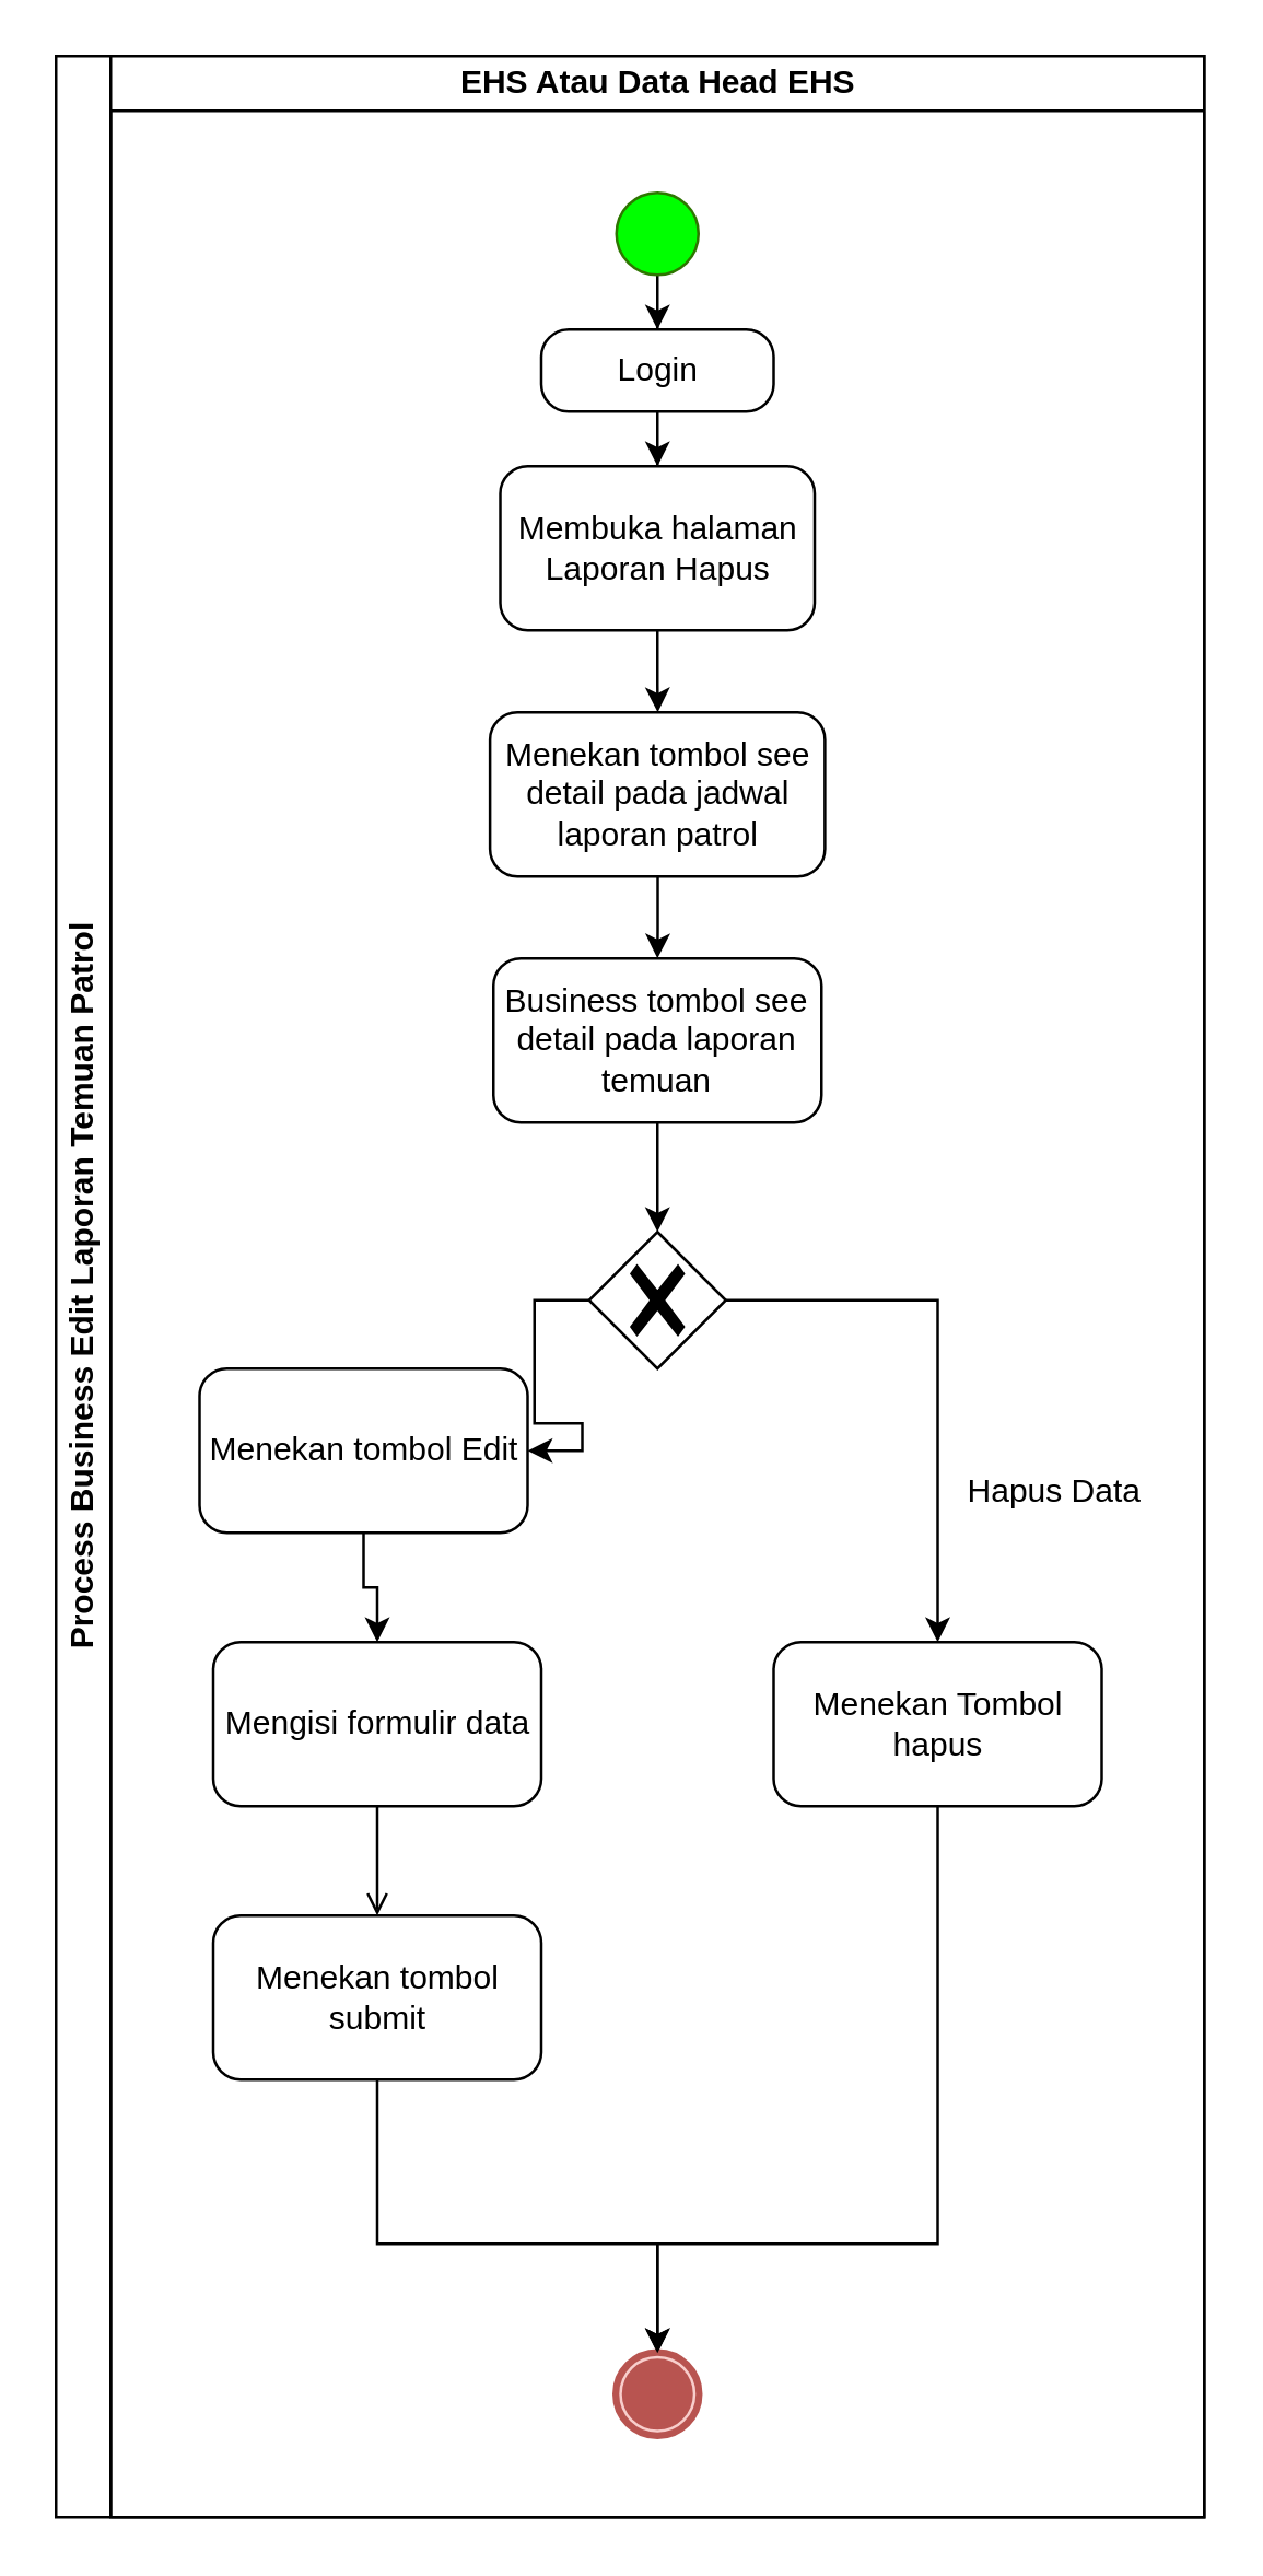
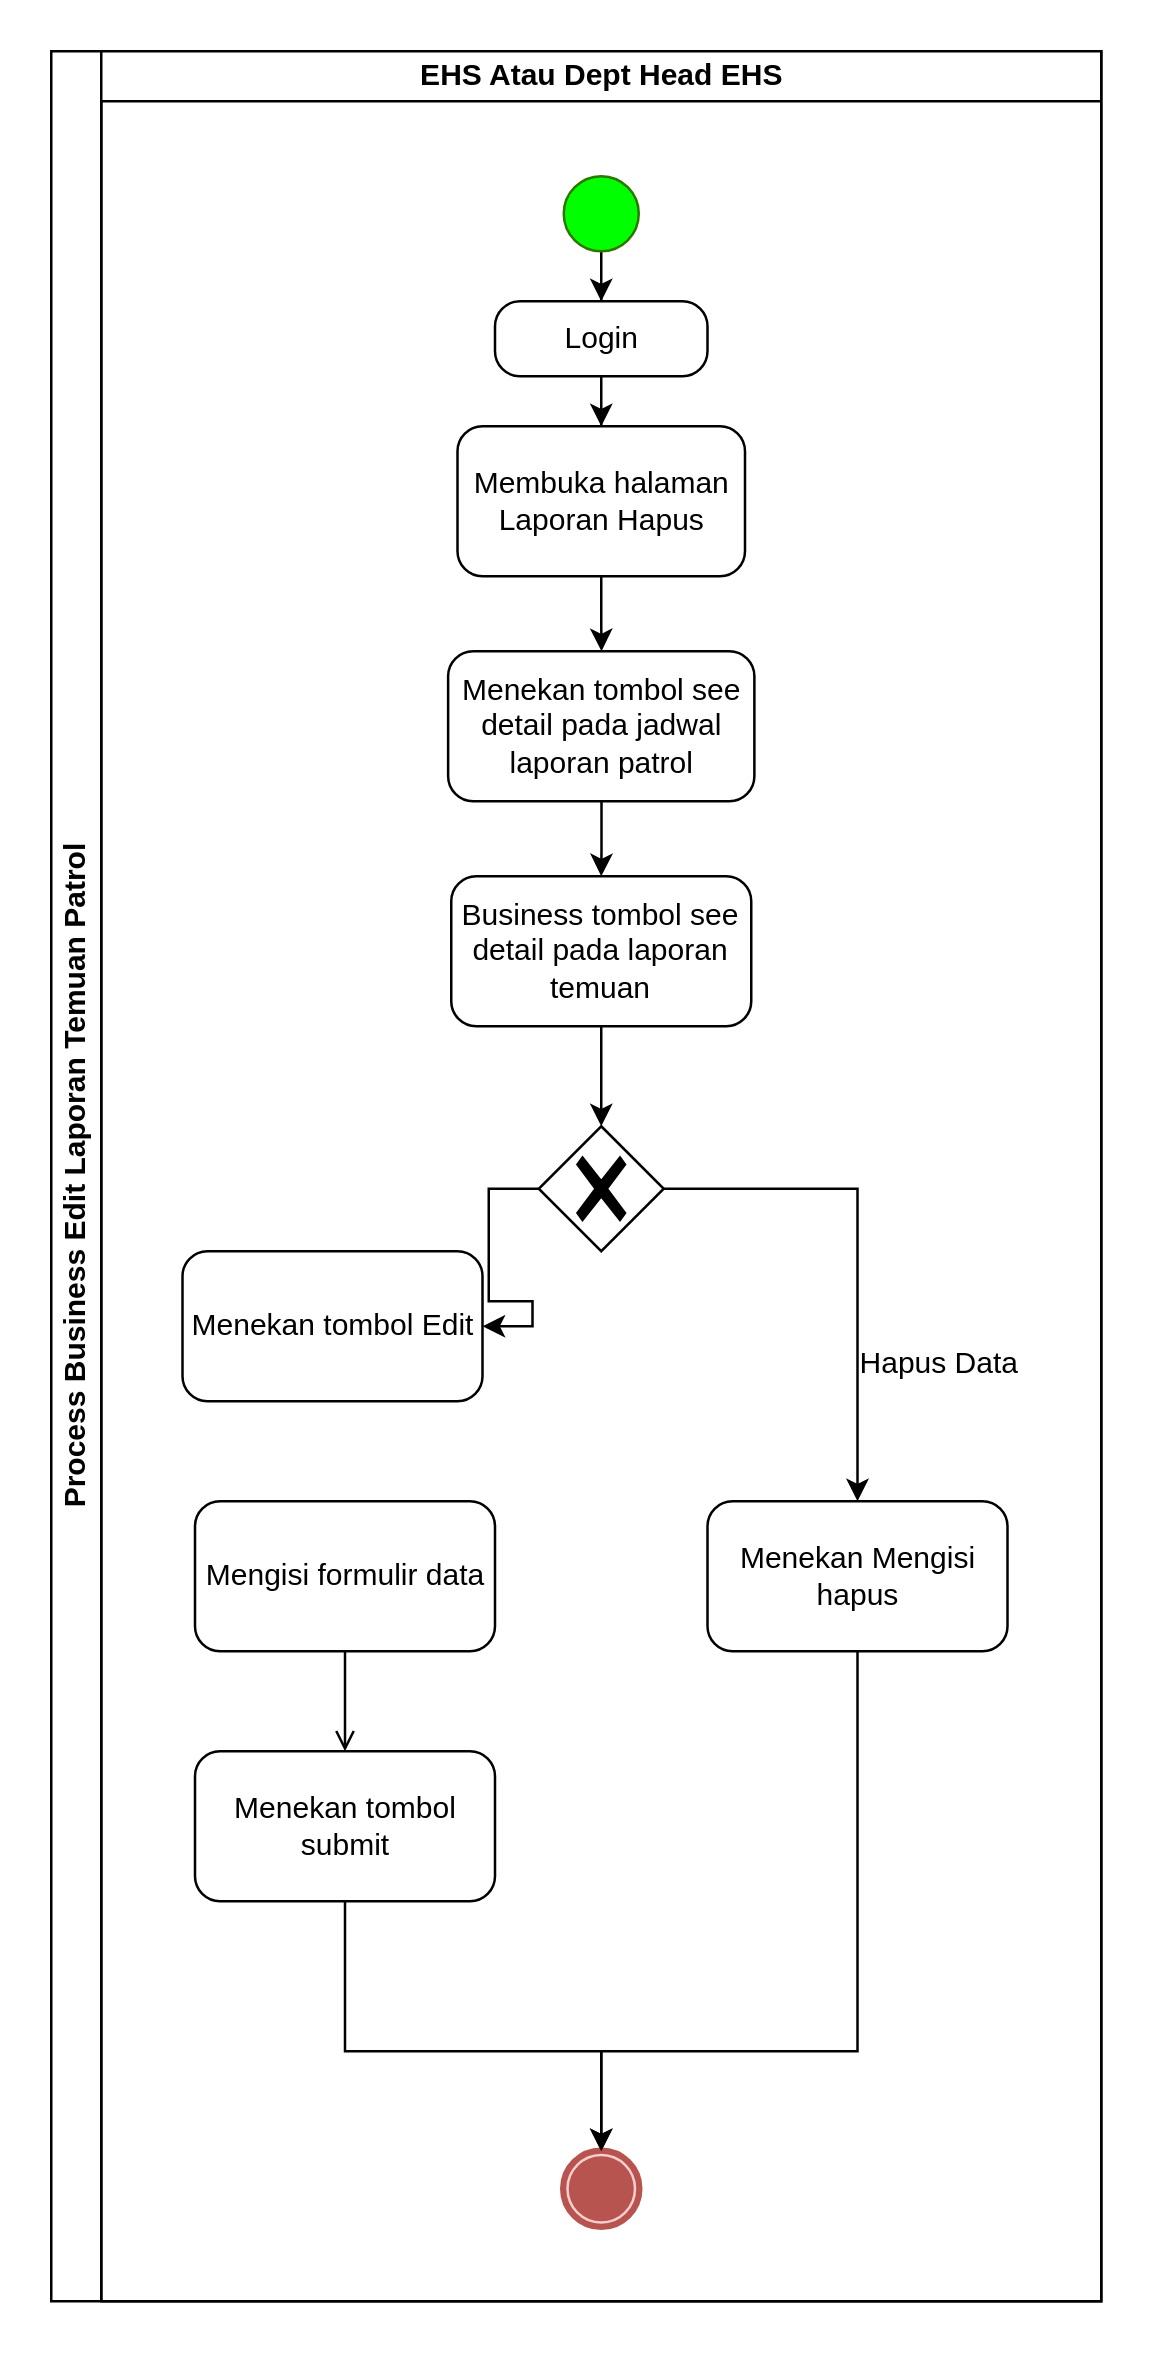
- <mxCell id="3" value="EHS Atau Data Head EHS" style="swimlane;html=1;startSize=20;" vertex="1" parent="2"><mxGeometry x="20" width="400" height="900" as="geometry"><mxRectangle x="20" width="40" height="480" as="alternateBounds" /></mxGeometry></mxCell>
+ <mxCell id="3" value="EHS Atau Dept Head EHS" style="swimlane;html=1;startSize=20;" vertex="1" parent="2"><mxGeometry x="20" width="400" height="900" as="geometry"><mxRectangle x="20" width="40" height="480" as="alternateBounds" /></mxGeometry></mxCell>
- <mxCell id="22" value="Hapus Data" style="text;html=1;align=center;verticalAlign=middle;resizable=0;points=[];autosize=1;strokeColor=none;fillColor=none;" vertex="1" parent="3"><mxGeometry x="300" y="510" width="90" height="30" as="geometry" /></mxCell>
+ <mxCell id="22" value="Hapus Data" style="text;html=1;align=center;verticalAlign=middle;resizable=0;points=[];autosize=1;strokeColor=none;fillColor=none;" vertex="1" parent="3"><mxGeometry x="290" y="510" width="90" height="30" as="geometry" /></mxCell>
- <mxCell id="25" style="edgeStyle=orthogonalEdgeStyle;rounded=0;orthogonalLoop=1;jettySize=auto;html=1;entryX=0.5;entryY=0;entryDx=0;entryDy=0;entryPerimeter=0;" edge="1" parent="3" source="14" target="24"><mxGeometry relative="1" as="geometry" /></mxCell>
- <mxCell id="20" value="Menekan Tombol hapus" style="points=[[0.25,0,0],[0.5,0,0],[0.75,0,0],[1,0.25,0],[1,0.5,0],[1,0.75,0],[0.75,1,0],[0.5,1,0],[0.25,1,0],[0,0.75,0],[0,0.5,0],[0,0.25,0]];shape=mxgraph.bpmn.task;whiteSpace=wrap;rectStyle=rounded;size=10;html=1;container=1;expand=0;collapsible=0;taskMarker=abstract;" vertex="1" parent="3"><mxGeometry x="242.5" y="580" width="120" height="60" as="geometry" /></mxCell>
+ <mxCell id="20" value="Menekan Mengisi hapus" style="points=[[0.25,0,0],[0.5,0,0],[0.75,0,0],[1,0.25,0],[1,0.5,0],[1,0.75,0],[0.75,1,0],[0.5,1,0],[0.25,1,0],[0,0.75,0],[0,0.5,0],[0,0.25,0]];shape=mxgraph.bpmn.task;whiteSpace=wrap;rectStyle=rounded;size=10;html=1;container=1;expand=0;collapsible=0;taskMarker=abstract;" vertex="1" parent="3"><mxGeometry x="242.5" y="580" width="120" height="60" as="geometry" /></mxCell>
